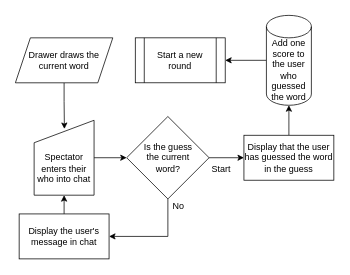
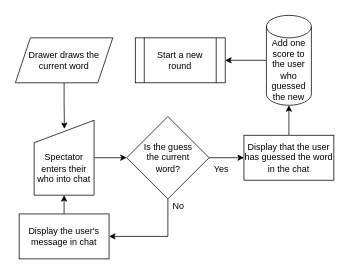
- <mxCell id="14" value="Add one score to the user who guessed the word" style="shape=cylinder3;whiteSpace=wrap;html=1;boundedLbl=1;backgroundOutline=1;size=15;" vertex="1" parent="1"><mxGeometry x="355" y="20" width="60" height="120" as="geometry" /></mxCell>
+ <mxCell id="14" value="Add one score to the user who guessed the new" style="shape=cylinder3;whiteSpace=wrap;html=1;boundedLbl=1;backgroundOutline=1;size=15;" vertex="1" parent="1"><mxGeometry x="355" y="20" width="60" height="120" as="geometry" /></mxCell>
- <mxCell id="11" value="Display that the user has guessed the word in the guess" style="rounded=0;whiteSpace=wrap;html=1;" vertex="1" parent="1"><mxGeometry x="325" y="180" width="120" height="60" as="geometry" /></mxCell>
+ <mxCell id="11" value="Display that the user has guessed the word in the chat" style="rounded=0;whiteSpace=wrap;html=1;" vertex="1" parent="1"><mxGeometry x="325" y="180" width="120" height="60" as="geometry" /></mxCell>
- <mxCell id="15" value="Start" style="text;html=1;strokeColor=none;fillColor=none;align=center;verticalAlign=middle;whiteSpace=wrap;rounded=0;" vertex="1" parent="1"><mxGeometry x="265" y="210" width="60" height="30" as="geometry" /></mxCell>
+ <mxCell id="15" value="Yes" style="text;html=1;strokeColor=none;fillColor=none;align=center;verticalAlign=middle;whiteSpace=wrap;rounded=0;" vertex="1" parent="1"><mxGeometry x="265" y="210" width="60" height="30" as="geometry" /></mxCell>
